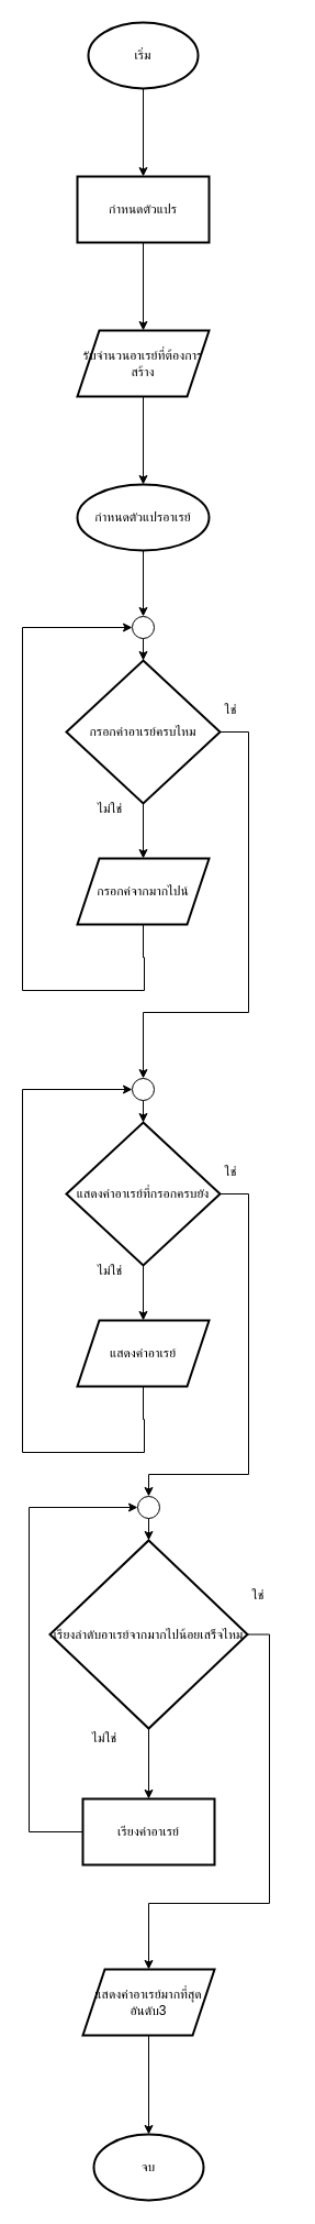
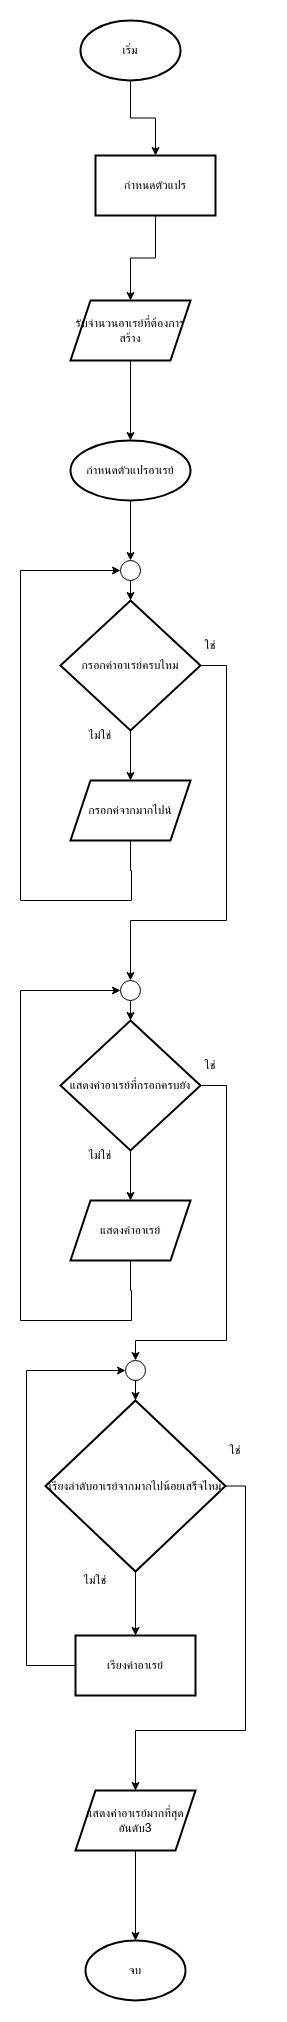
- <mxCell id="5" value="กำหนดตัวแปร" style="whiteSpace=wrap;html=1;strokeWidth=2;" vertex="1" parent="1"><mxGeometry x="70" y="160" width="120" height="60" as="geometry" /></mxCell>
+ <mxCell id="5" value="กำหนดตัวแปร" style="whiteSpace=wrap;html=1;strokeWidth=2;" vertex="1" parent="1"><mxGeometry x="95" y="155" width="120" height="60" as="geometry" /></mxCell>
